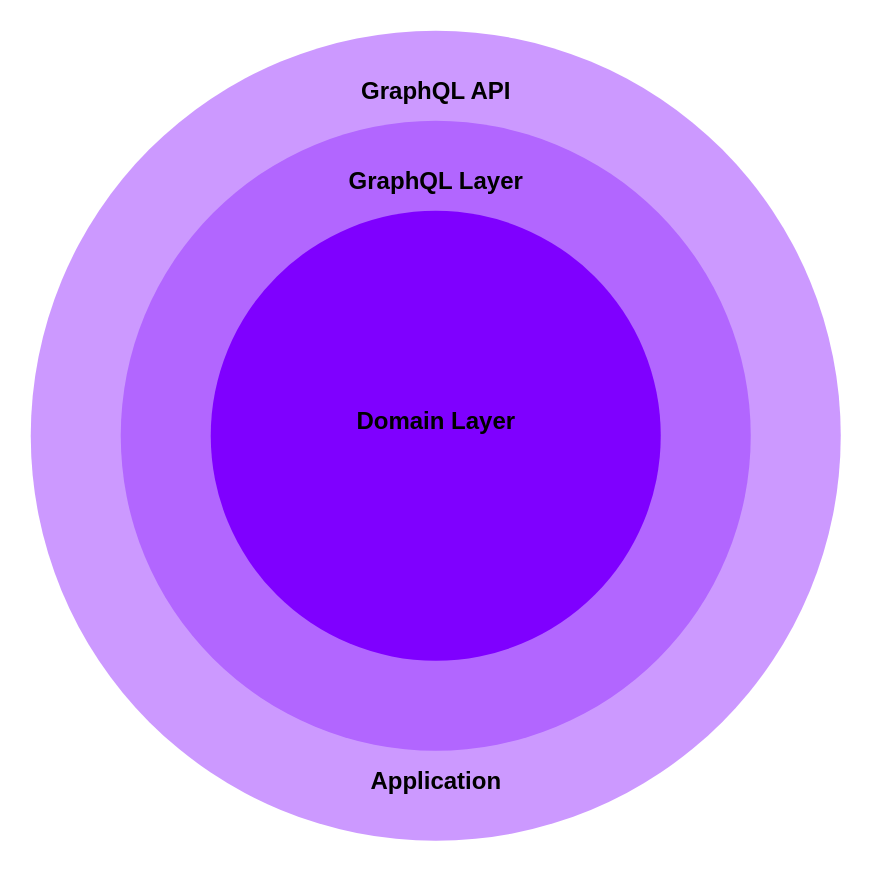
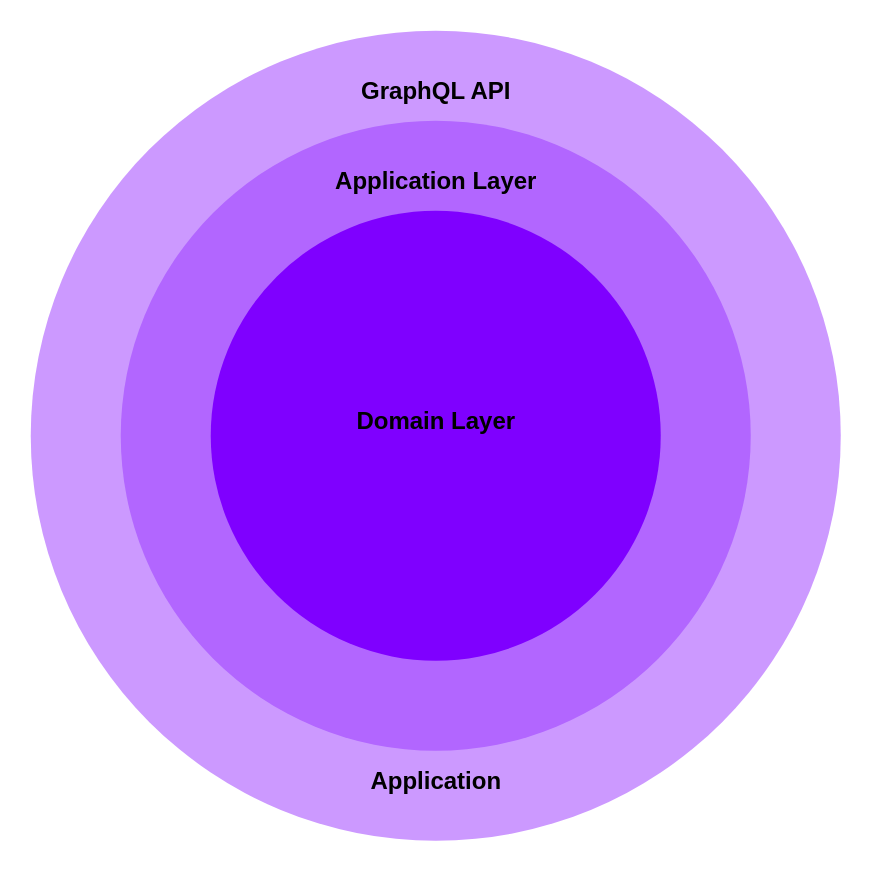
- <mxCell id="7" value="GraphQL Layer" style="text;html=1;resizable=0;autosize=1;align=center;verticalAlign=middle;points=[];fillColor=none;strokeColor=none;rounded=1;fontStyle=1;fontSize=16;arcSize=0;" vertex="1" parent="1"><mxGeometry x="215" y="110" width="150" height="20" as="geometry" /></mxCell>
+ <mxCell id="7" value="Application Layer" style="text;html=1;resizable=0;autosize=1;align=center;verticalAlign=middle;points=[];fillColor=none;strokeColor=none;rounded=1;fontStyle=1;fontSize=16;arcSize=0;" vertex="1" parent="1"><mxGeometry x="215" y="110" width="150" height="20" as="geometry" /></mxCell>
